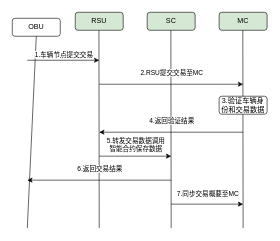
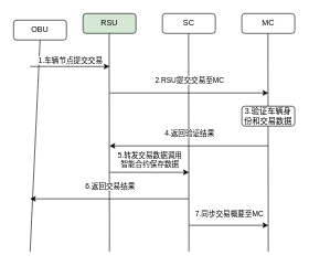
- <mxCell id="4" value="SC" style="rounded=1;whiteSpace=wrap;html=1;fillColor=#d5e8d4;" parent="1" vertex="1"><mxGeometry x="245" y="20" width="80" height="30" as="geometry" /></mxCell>
+ <mxCell id="4" value="SC" style="rounded=1;whiteSpace=wrap;html=1;" parent="1" vertex="1"><mxGeometry x="245" y="20" width="80" height="30" as="geometry" /></mxCell>
- <mxCell id="5" value="MC" style="rounded=1;whiteSpace=wrap;html=1;fillColor=#d5e8d4;" parent="1" vertex="1"><mxGeometry x="365" y="20" width="80" height="30" as="geometry" /></mxCell>
+ <mxCell id="5" value="MC" style="rounded=1;whiteSpace=wrap;html=1;" parent="1" vertex="1"><mxGeometry x="365" y="20" width="80" height="30" as="geometry" /></mxCell>
